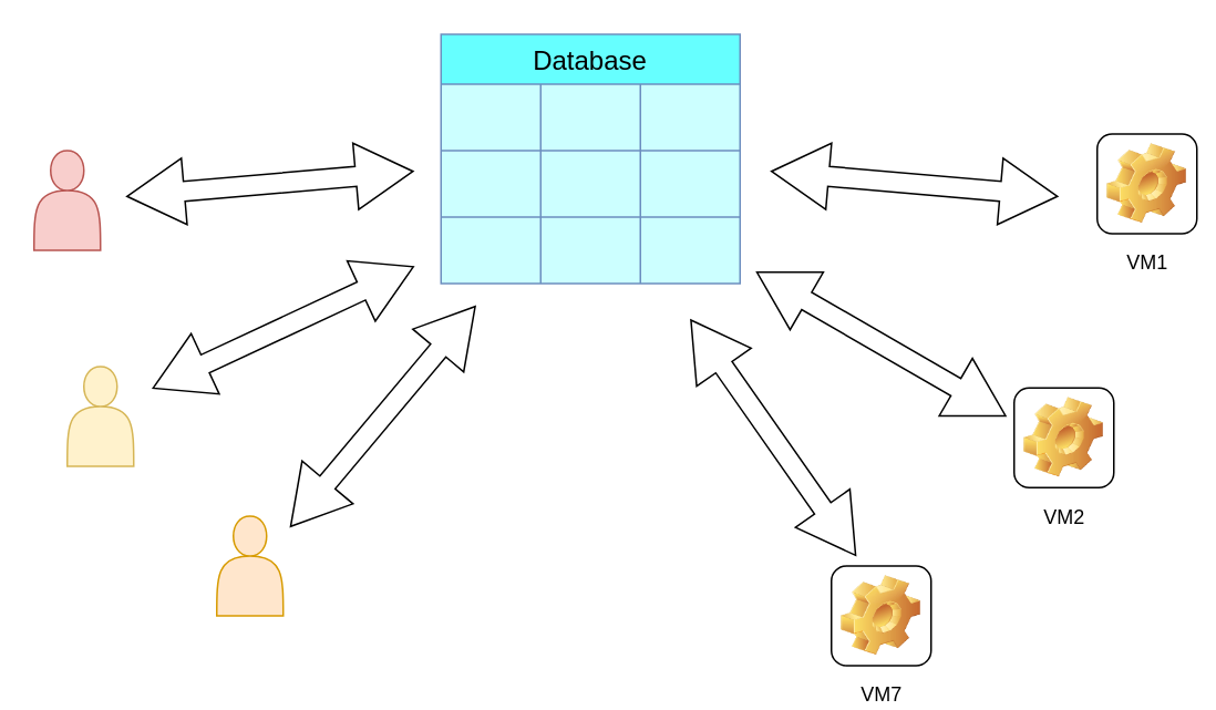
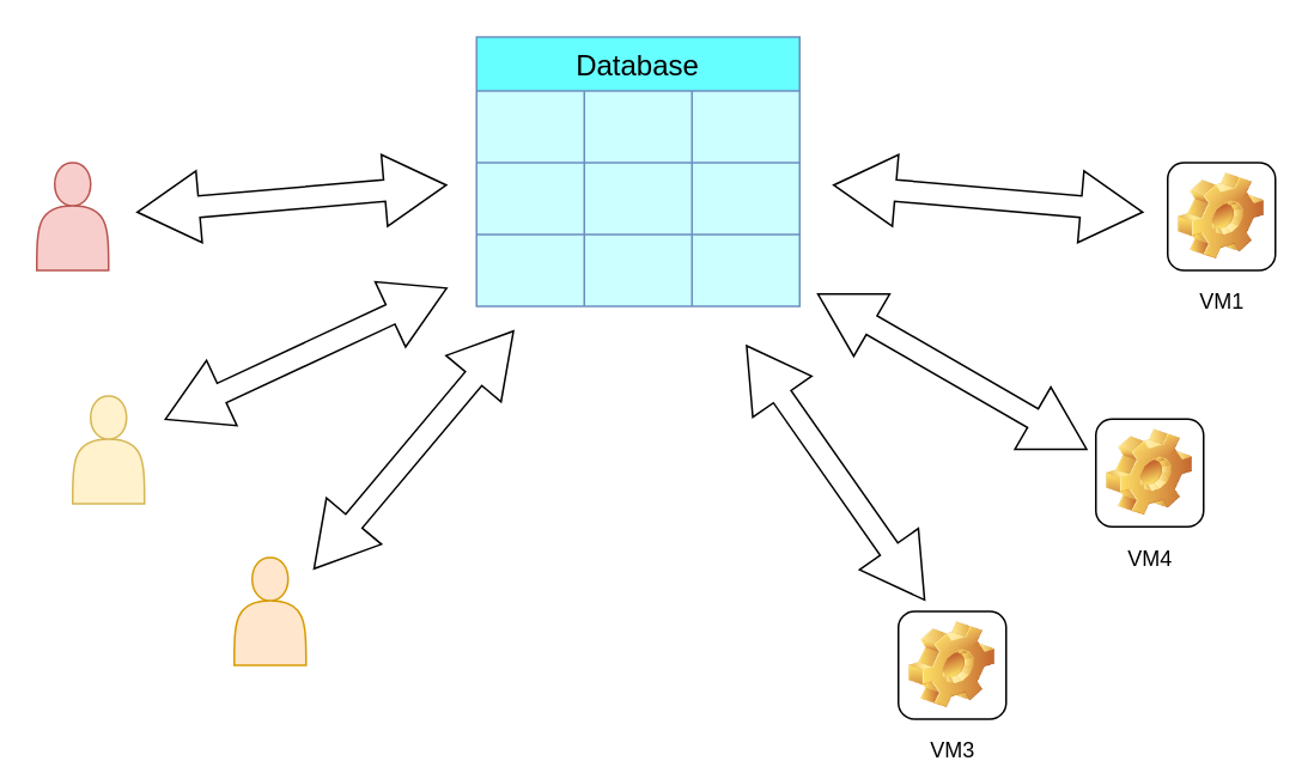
- <mxCell id="18" value="VM1" style="icon;html=1;image=img/clipart/Gear_128x128.png" vertex="1" parent="1"><mxGeometry x="660" y="80" width="60" height="60" as="geometry" /></mxCell>
+ <mxCell id="18" value="VM1" style="icon;html=1;image=img/clipart/Gear_128x128.png" vertex="1" parent="1"><mxGeometry x="650" y="90" width="60" height="60" as="geometry" /></mxCell>
- <mxCell id="19" value="VM2" style="icon;html=1;image=img/clipart/Gear_128x128.png" vertex="1" parent="1"><mxGeometry x="610" y="232.81" width="60" height="60" as="geometry" /></mxCell>
+ <mxCell id="19" value="VM4" style="icon;html=1;image=img/clipart/Gear_128x128.png" vertex="1" parent="1"><mxGeometry x="610" y="232.81" width="60" height="60" as="geometry" /></mxCell>
- <mxCell id="20" value="VM7" style="icon;html=1;image=img/clipart/Gear_128x128.png" vertex="1" parent="1"><mxGeometry x="500" y="340" width="60" height="60" as="geometry" /></mxCell>
+ <mxCell id="20" value="VM3" style="icon;html=1;image=img/clipart/Gear_128x128.png" vertex="1" parent="1"><mxGeometry x="500" y="340" width="60" height="60" as="geometry" /></mxCell>
